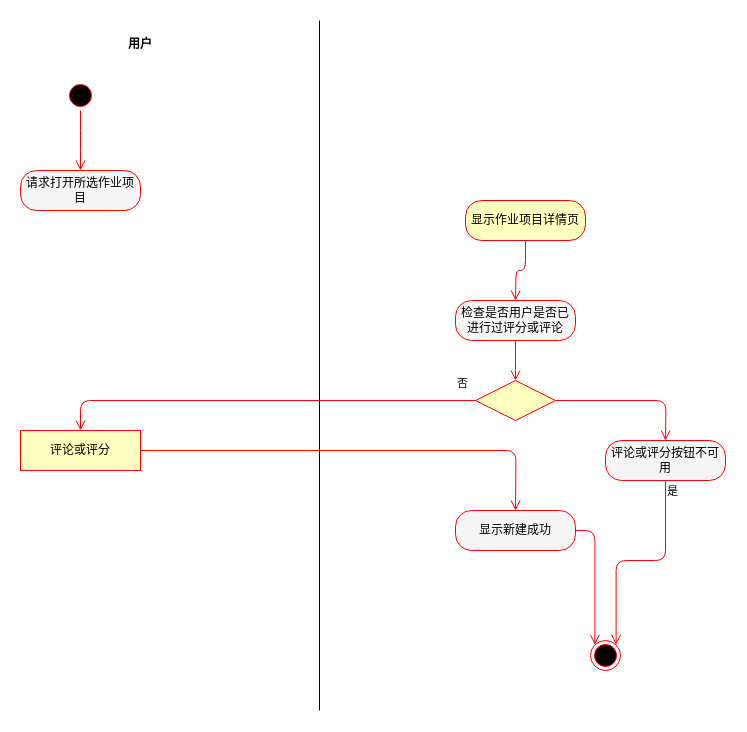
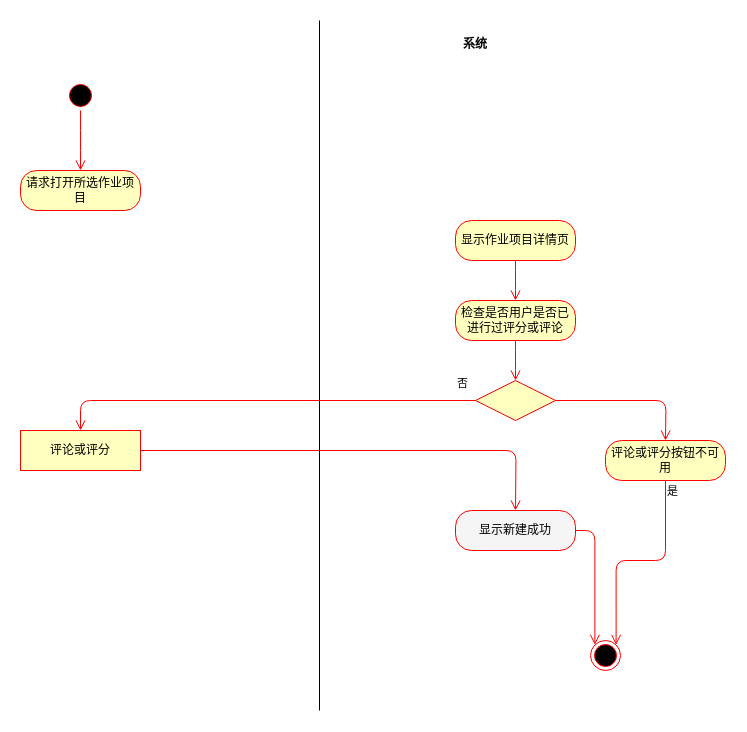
- <mxCell id="20" value="用户" parent="1" style="text;align=center;fontStyle=1;verticalAlign=middle;spacingLeft=3;spacingRight=3;strokeColor=none;rotatable=0;points=[[0,0.5],[1,0.5]];portConstraint=eastwest;" vertex="1"><mxGeometry as="geometry" x="100" width="80" height="26" y="30" /></mxCell>
+ <mxCell id="21" value="系统" parent="1" style="text;align=center;fontStyle=1;verticalAlign=middle;spacingLeft=3;spacingRight=3;strokeColor=none;rotatable=0;points=[[0,0.5],[1,0.5]];portConstraint=eastwest;" vertex="1"><mxGeometry as="geometry" x="435" width="80" height="26" y="30" /></mxCell>
- <mxCell id="4" value="请求打开所选作业项目" parent="1" style="rounded=1;whiteSpace=wrap;html=1;arcSize=40;fontColor=#000000;fillColor=#f5f5f5;strokeColor=#ff0000;" vertex="1"><mxGeometry as="geometry" x="20" width="120" height="40" y="170" /></mxCell>
+ <mxCell id="4" value="请求打开所选作业项目" parent="1" style="rounded=1;whiteSpace=wrap;html=1;arcSize=40;fontColor=#000000;fillColor=#ffffc0;strokeColor=#ff0000;" vertex="1"><mxGeometry as="geometry" x="20" width="120" height="40" y="170" /></mxCell>
- <mxCell id="5" value="显示作业项目详情页" parent="1" style="rounded=1;whiteSpace=wrap;html=1;arcSize=40;fontColor=#000000;fillColor=#ffffc0;strokeColor=#ff0000;" vertex="1"><mxGeometry x="465" y="200" as="geometry" width="120" height="40" /></mxCell>
+ <mxCell id="5" value="显示作业项目详情页" parent="1" style="rounded=1;whiteSpace=wrap;html=1;arcSize=40;fontColor=#000000;fillColor=#ffffc0;strokeColor=#ff0000;" vertex="1"><mxGeometry as="geometry" x="455" width="120" height="40" y="220" /></mxCell>
- <mxCell id="8" value="检查是否用户是否已进行过评分或评论" parent="1" style="rounded=1;whiteSpace=wrap;html=1;arcSize=40;fontColor=#000000;fillColor=#f5f5f5;strokeColor=#ff0000;" vertex="1"><mxGeometry as="geometry" x="455" width="120" height="40" y="300" /></mxCell>
+ <mxCell id="8" value="检查是否用户是否已进行过评分或评论" parent="1" style="rounded=1;whiteSpace=wrap;html=1;arcSize=40;fontColor=#000000;fillColor=#ffffc0;strokeColor=#ff0000;" vertex="1"><mxGeometry as="geometry" x="455" width="120" height="40" y="300" /></mxCell>
- <mxCell id="16" value="评论或评分按钮不可用" parent="1" style="rounded=1;whiteSpace=wrap;html=1;arcSize=40;fontColor=#000000;fillColor=#f5f5f5;strokeColor=#ff0000;" vertex="1"><mxGeometry as="geometry" x="605" width="120" height="40" y="440" /></mxCell>
+ <mxCell id="16" value="评论或评分按钮不可用" parent="1" style="rounded=1;whiteSpace=wrap;html=1;arcSize=40;fontColor=#000000;fillColor=#ffffc0;strokeColor=#ff0000;" vertex="1"><mxGeometry as="geometry" x="605" width="120" height="40" y="440" /></mxCell>
